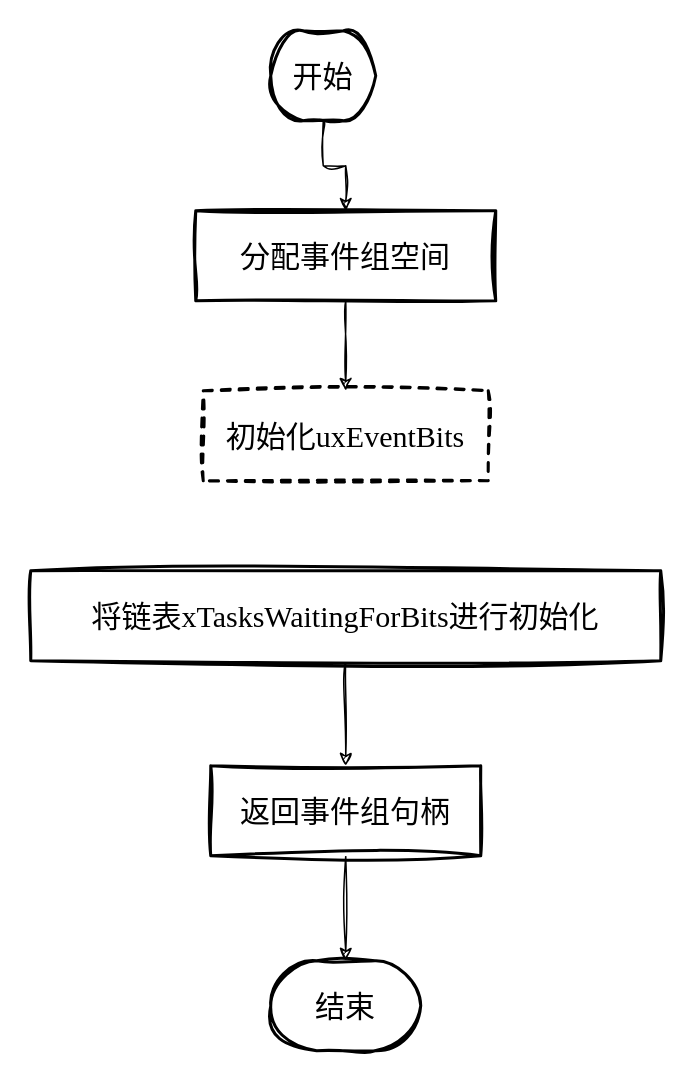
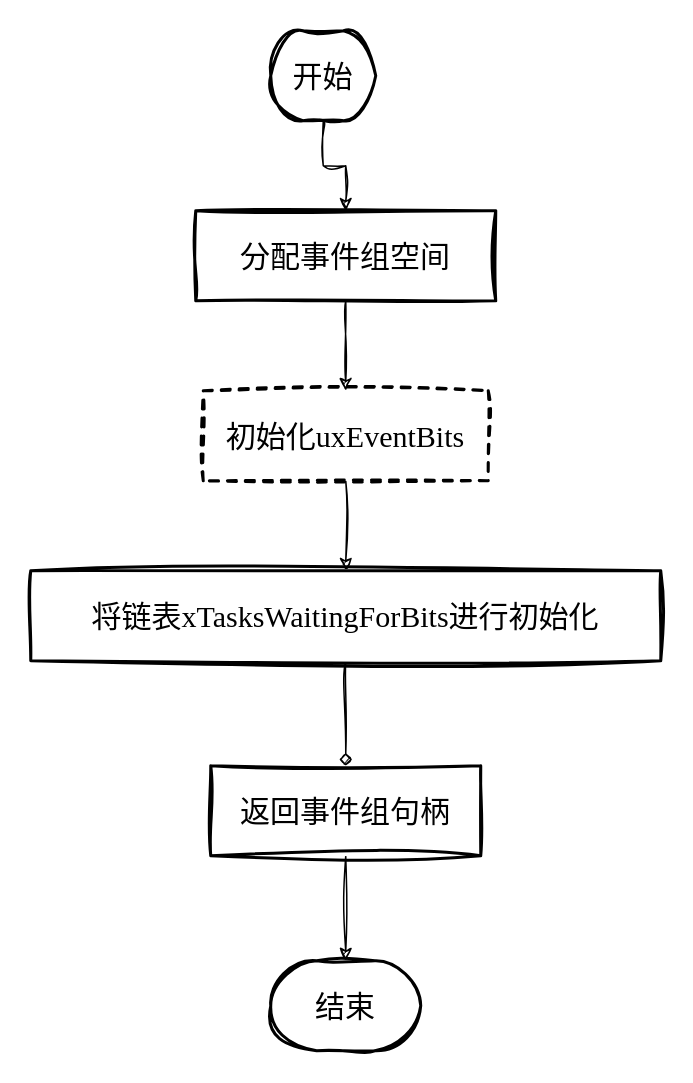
+ <mxCell id="6" value="" style="edgeStyle=orthogonalEdgeStyle;rounded=0;sketch=1;hachureGap=4;jiggle=2;curveFitting=1;orthogonalLoop=1;jettySize=auto;html=1;fontFamily=Architects Daughter;fontSource=https%3A%2F%2Ffonts.googleapis.com%2Fcss%3Ffamily%3DArchitects%2BDaughter;fontSize=16;" parent="1" source="7" target="9" edge="1"><mxGeometry relative="1" as="geometry" /></mxCell>
- <mxCell id="8" value="" style="edgeStyle=orthogonalEdgeStyle;rounded=0;sketch=1;hachureGap=4;jiggle=2;curveFitting=1;orthogonalLoop=1;jettySize=auto;html=1;fontFamily=Architects Daughter;fontSource=https%3A%2F%2Ffonts.googleapis.com%2Fcss%3Ffamily%3DArchitects%2BDaughter;fontSize=16;" parent="1" source="9" target="12" edge="1"><mxGeometry relative="1" as="geometry" /></mxCell>
+ <mxCell id="8" value="" style="edgeStyle=orthogonalEdgeStyle;rounded=0;sketch=1;hachureGap=4;jiggle=2;curveFitting=1;orthogonalLoop=1;jettySize=auto;html=1;fontFamily=Architects Daughter;fontSource=https%3A%2F%2Ffonts.googleapis.com%2Fcss%3Ffamily%3DArchitects%2BDaughter;fontSize=16;endArrow=diamond;" parent="1" source="9" target="12" edge="1"><mxGeometry relative="1" as="geometry" /></mxCell>
